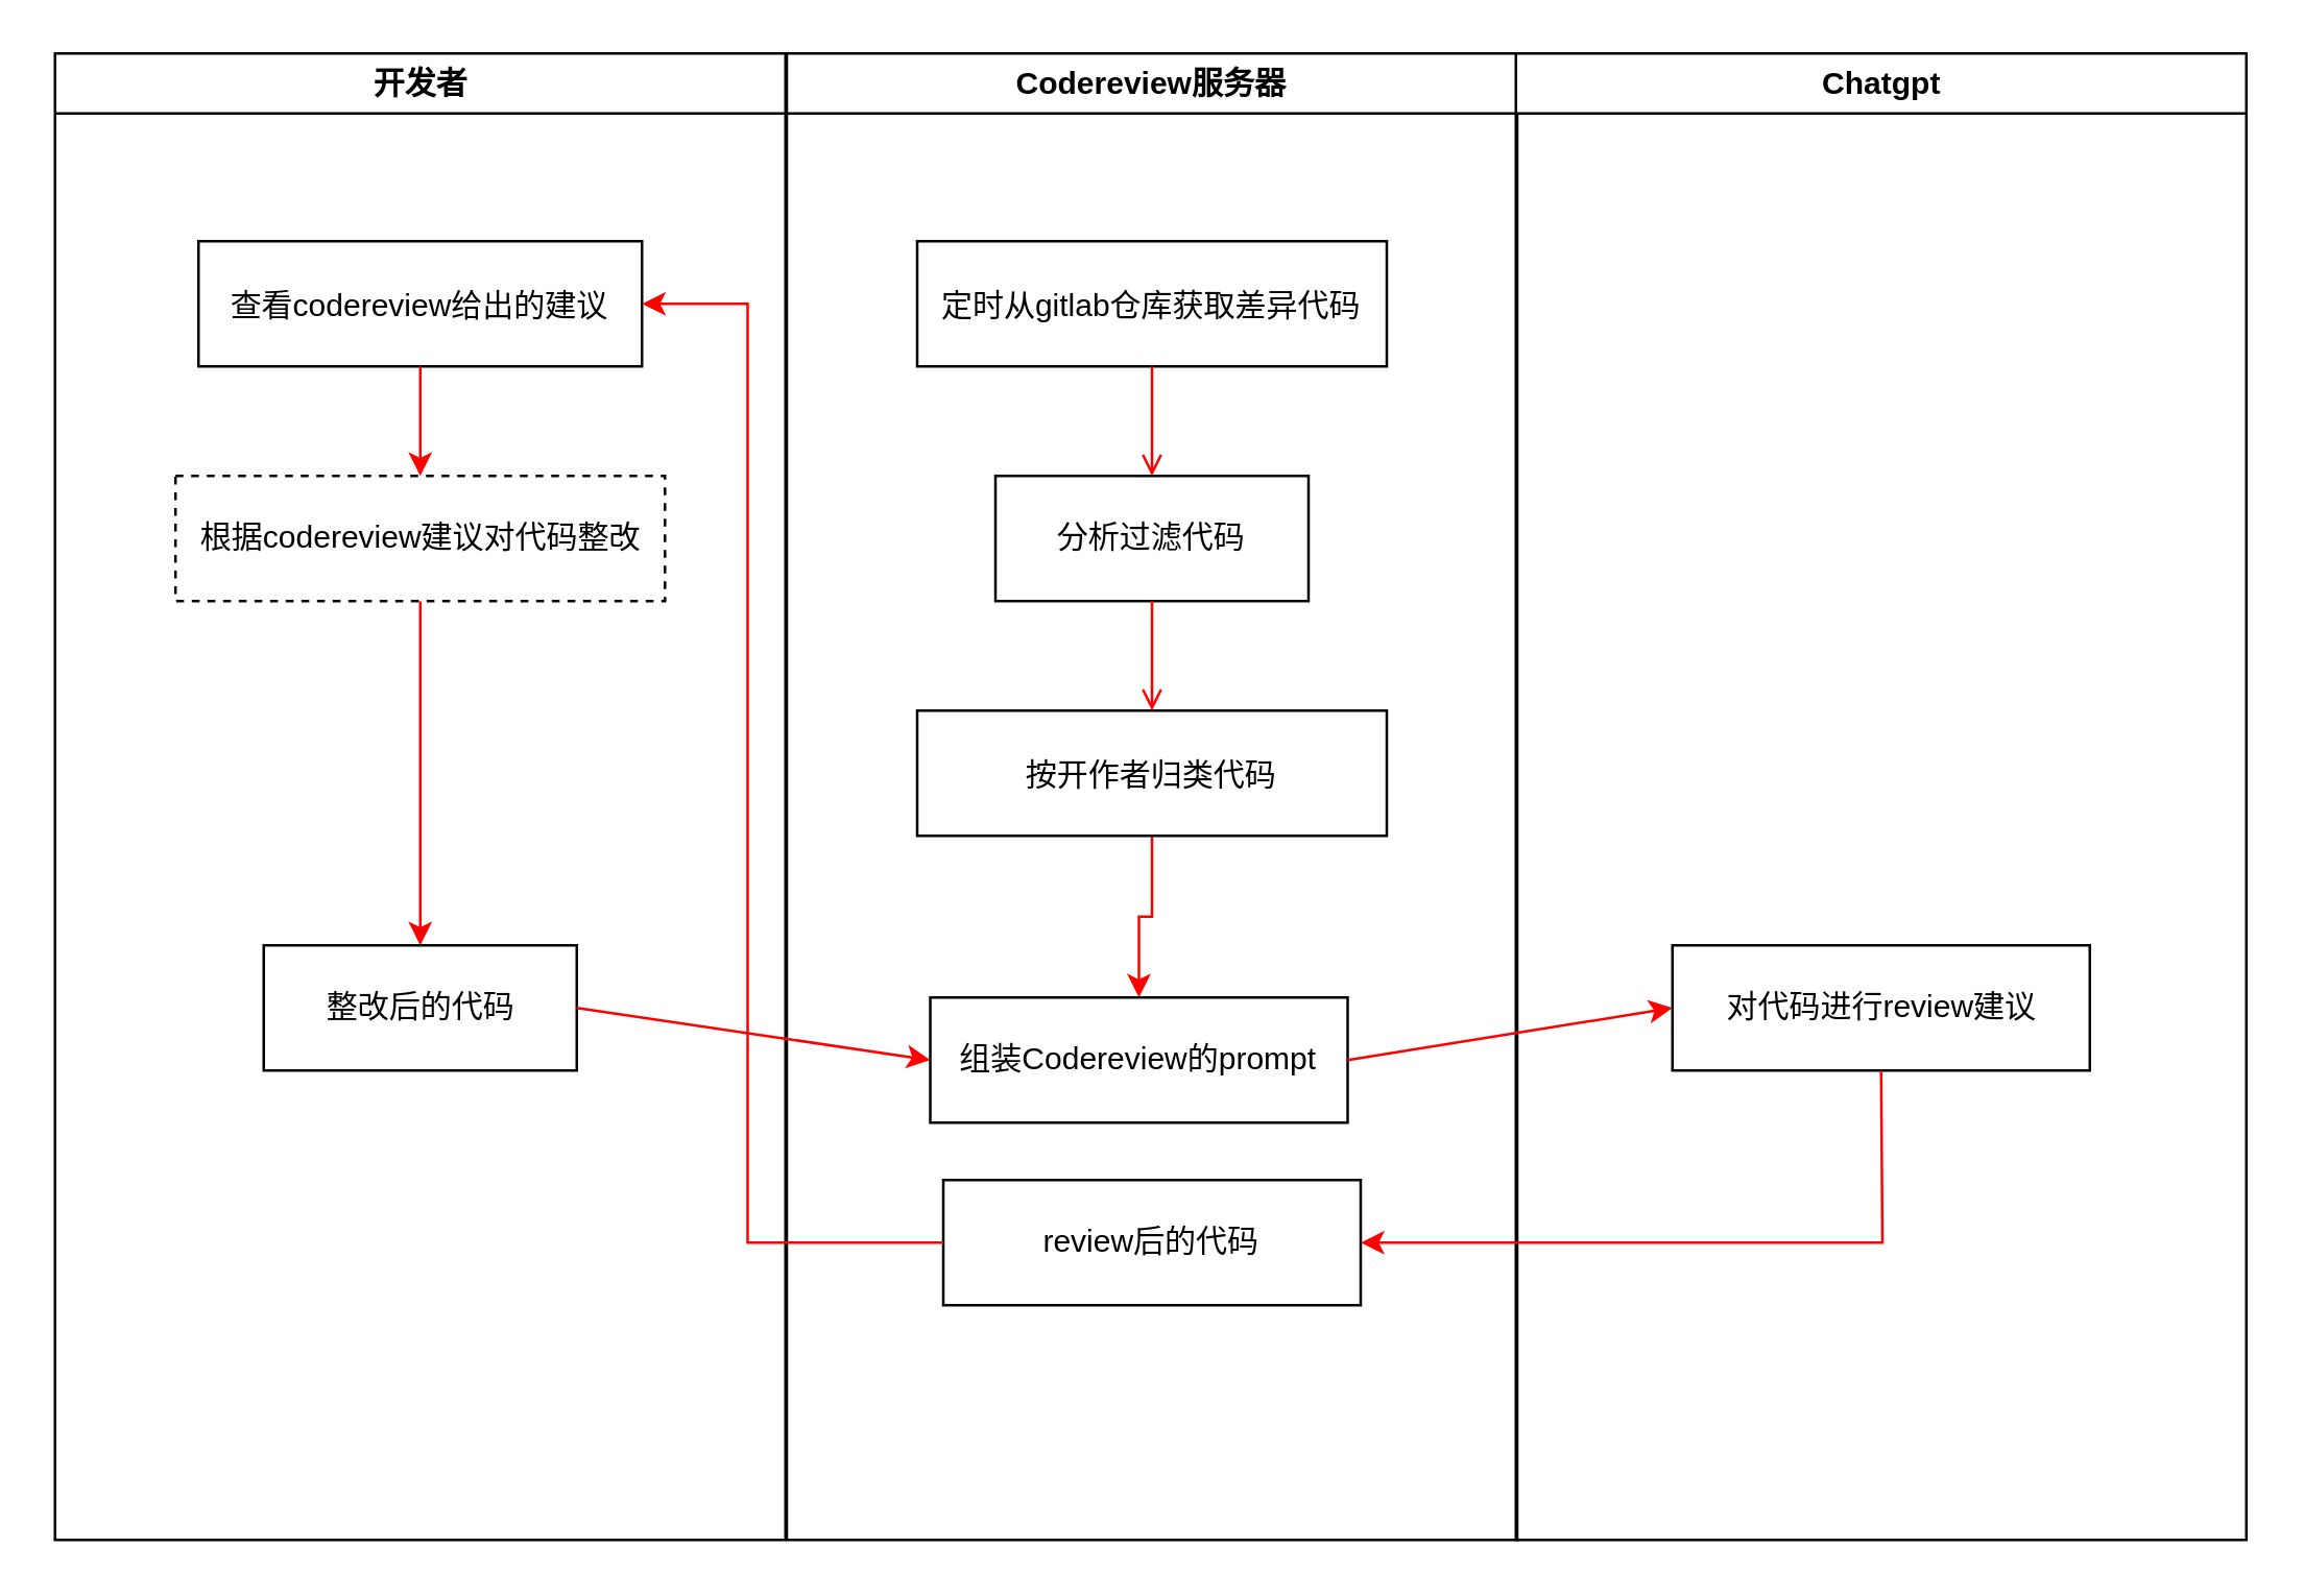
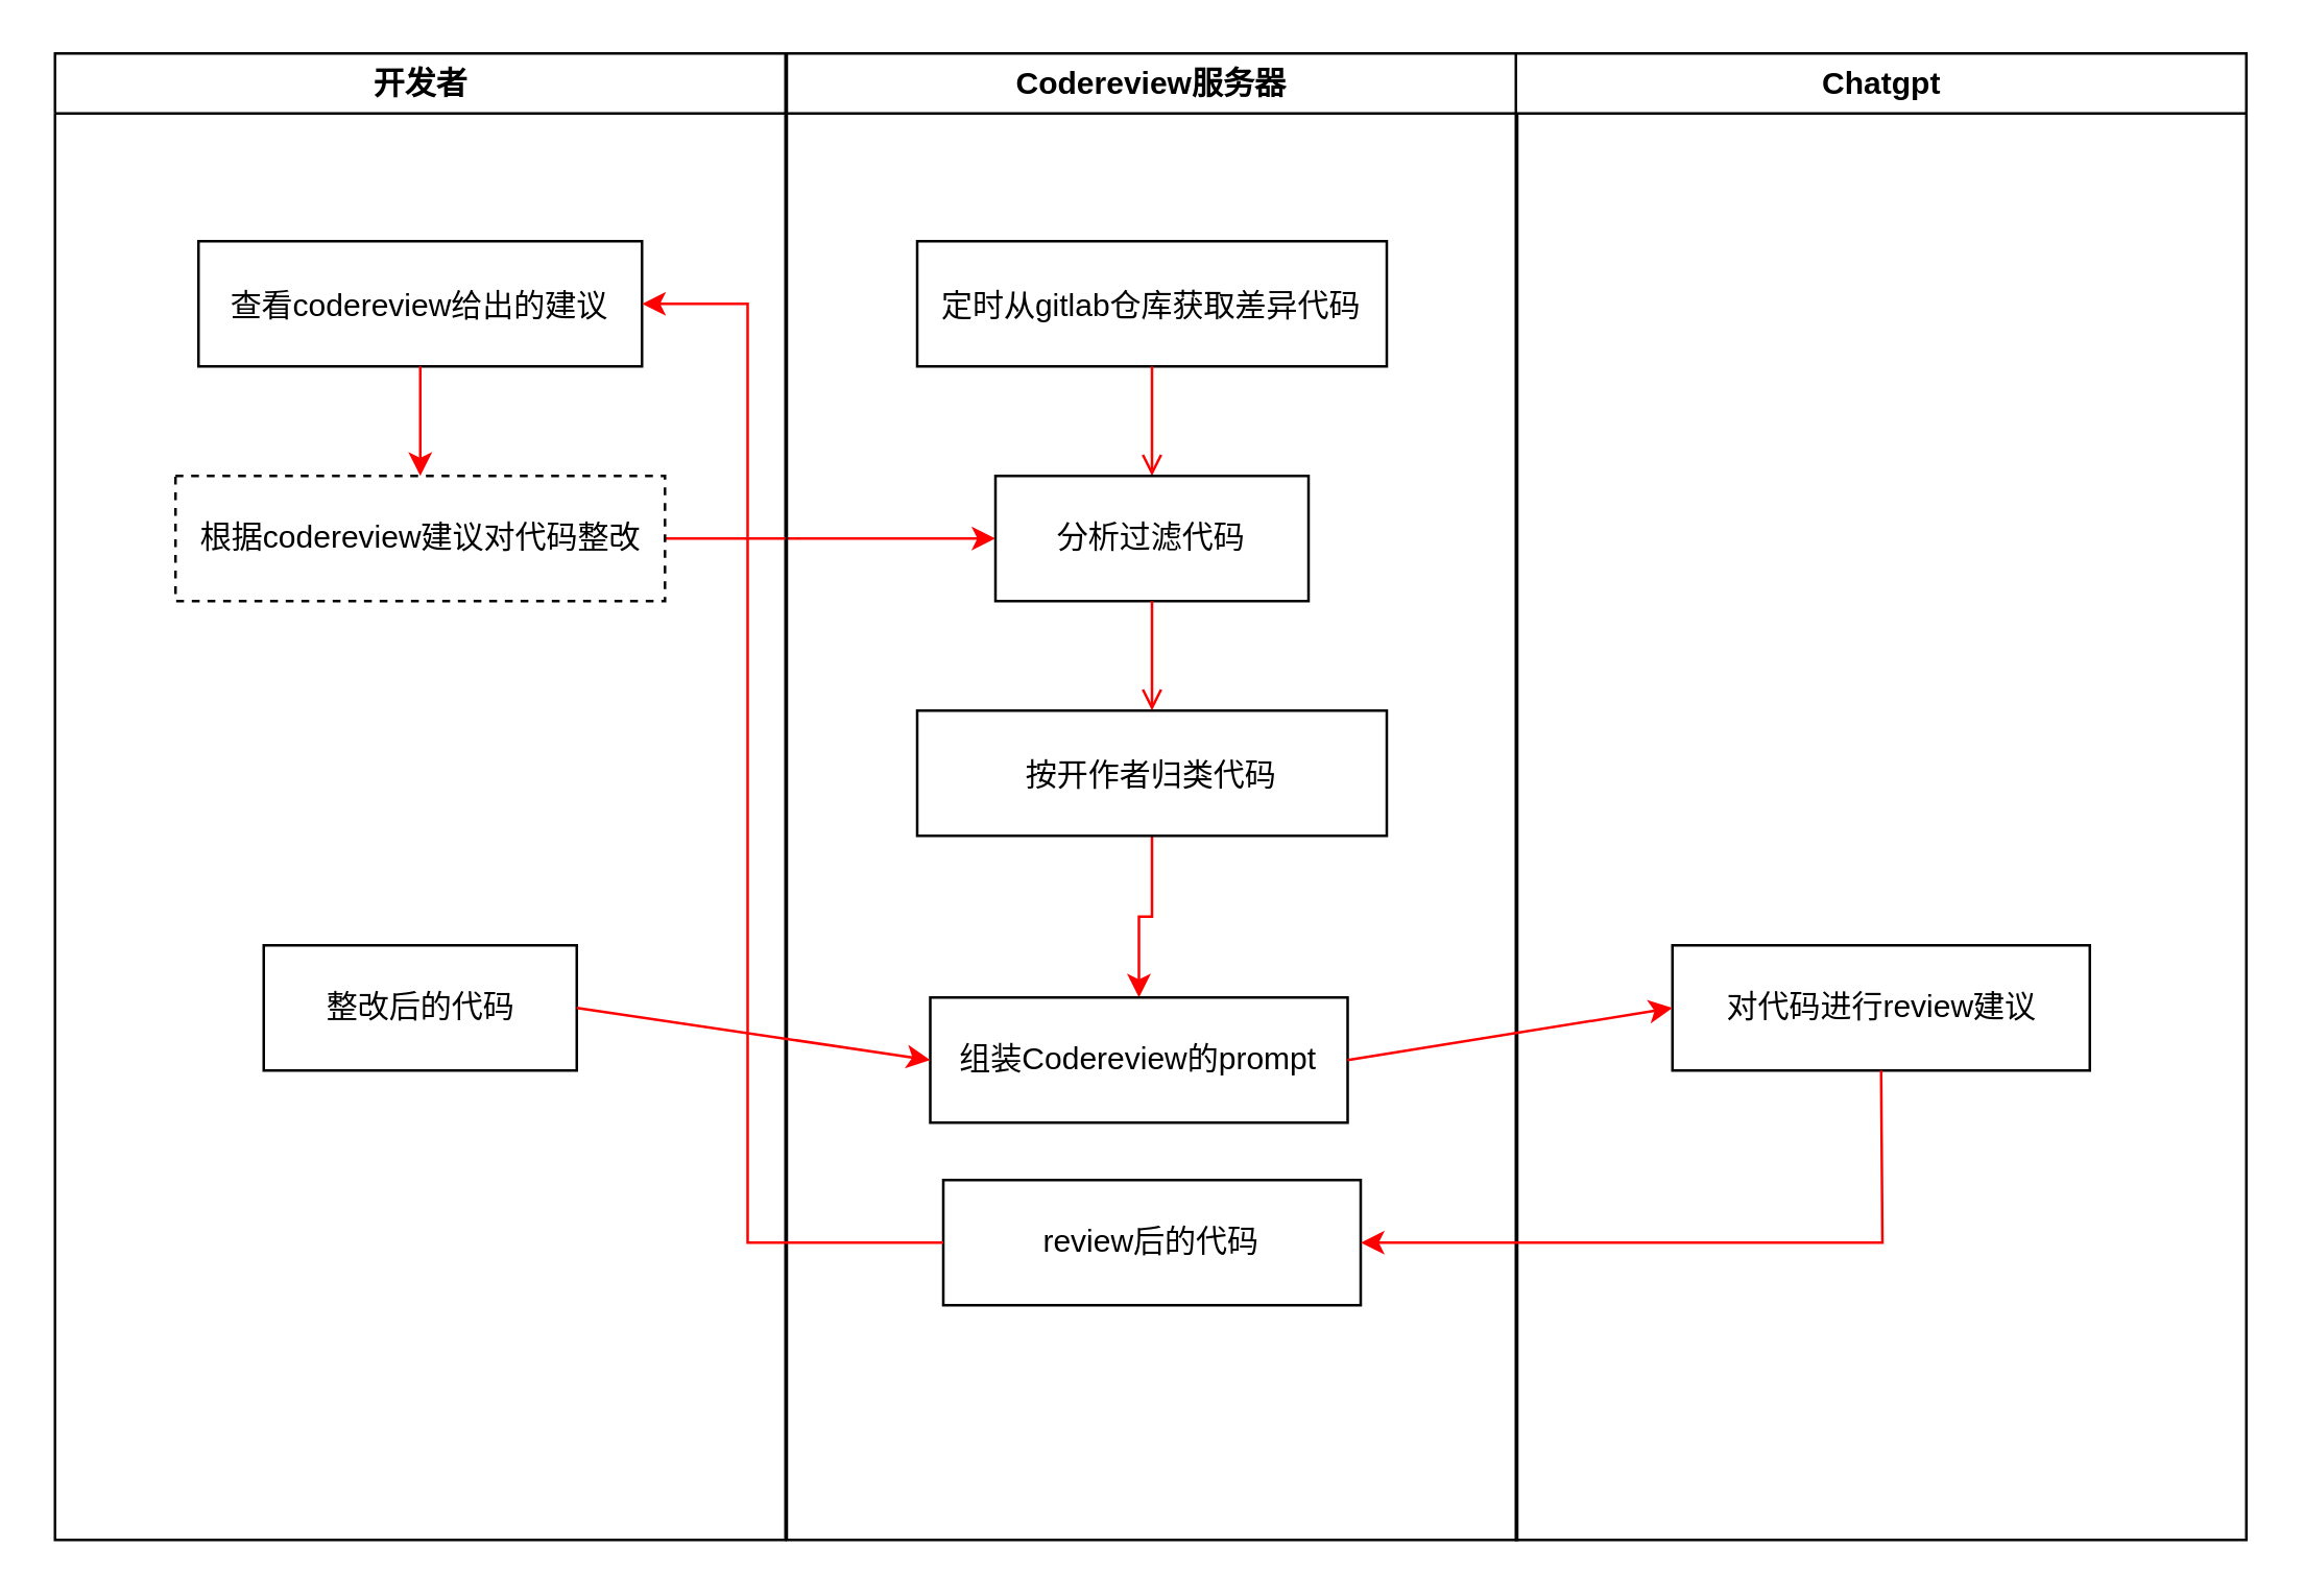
- <mxCell id="4" style="edgeStyle=orthogonalEdgeStyle;rounded=0;orthogonalLoop=1;jettySize=auto;html=1;entryX=0.5;entryY=0;entryDx=0;entryDy=0;strokeColor=#FF0000;" edge="1" parent="2" source="5" target="7"><mxGeometry relative="1" as="geometry" /></mxCell>
+ <mxCell id="4" style="edgeStyle=orthogonalEdgeStyle;rounded=0;orthogonalLoop=1;jettySize=auto;html=1;strokeColor=#FF0000;" edge="1" parent="2" source="5" target="14"><mxGeometry relative="1" as="geometry" /></mxCell>
